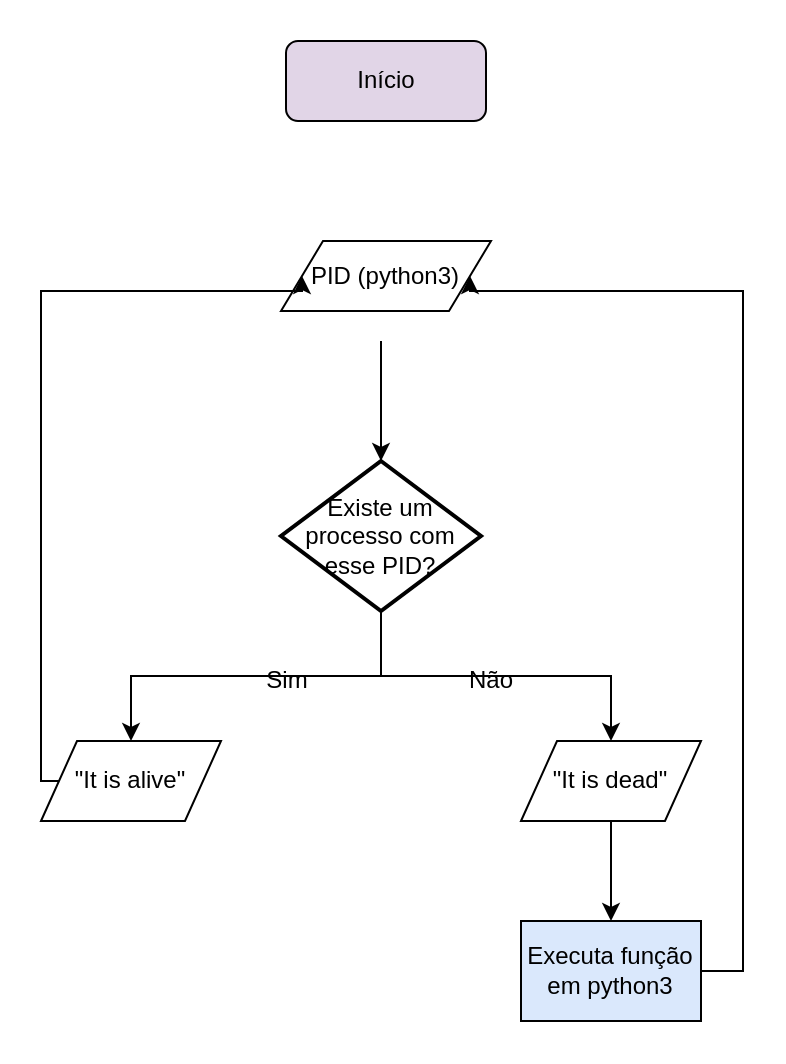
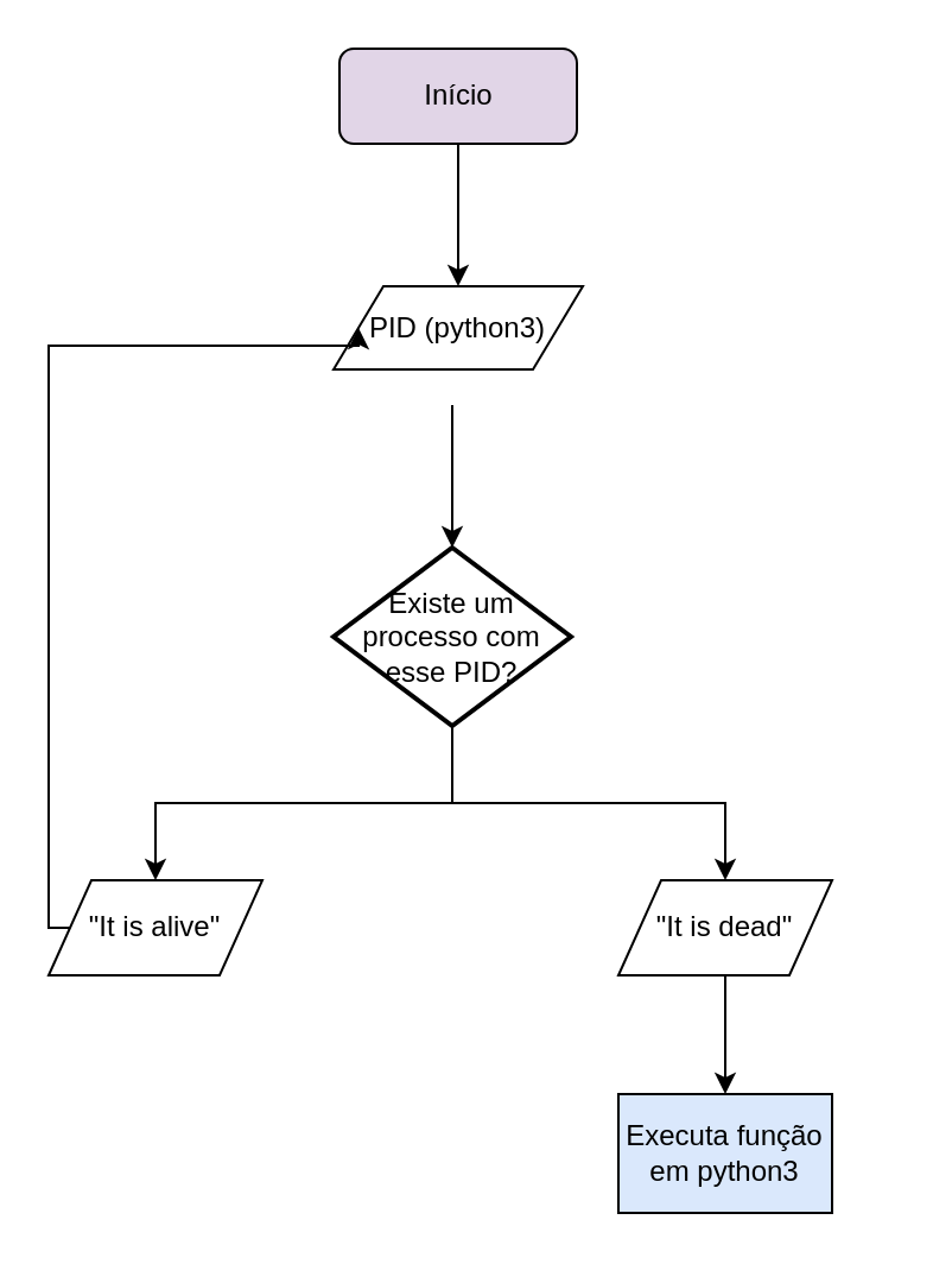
+ <mxCell id="14" value="" style="endArrow=classic;html=1;exitX=0.5;exitY=1;exitDx=0;exitDy=0;entryX=0.5;entryY=0;entryDx=0;entryDy=0;" edge="1" parent="2" source="3" target="4"><mxGeometry width="50" height="50" relative="1" as="geometry"><mxPoint x="147.5" y="90" as="sourcePoint" /><mxPoint x="197.5" y="40" as="targetPoint" /></mxGeometry></mxCell>
- <mxCell id="11" style="edgeStyle=orthogonalEdgeStyle;rounded=0;orthogonalLoop=1;jettySize=auto;html=1;exitX=1;exitY=0.5;exitDx=0;exitDy=0;entryX=1;entryY=0.5;entryDx=0;entryDy=0;" edge="1" parent="2" source="12" target="4"><mxGeometry relative="1" as="geometry"><Array as="points"><mxPoint x="351" y="465" /><mxPoint x="351" y="125" /></Array></mxGeometry></mxCell>
- <mxCell id="16" value="Sim" style="text;html=1;align=center;verticalAlign=middle;resizable=0;points=[];;autosize=1;" vertex="1" parent="2"><mxGeometry x="102.5" y="310" width="40" height="20" as="geometry" /></mxCell>
- <mxCell id="17" value="Não" style="text;html=1;align=center;verticalAlign=middle;resizable=0;points=[];;autosize=1;" vertex="1" parent="2"><mxGeometry x="205" y="310" width="40" height="20" as="geometry" /></mxCell>
